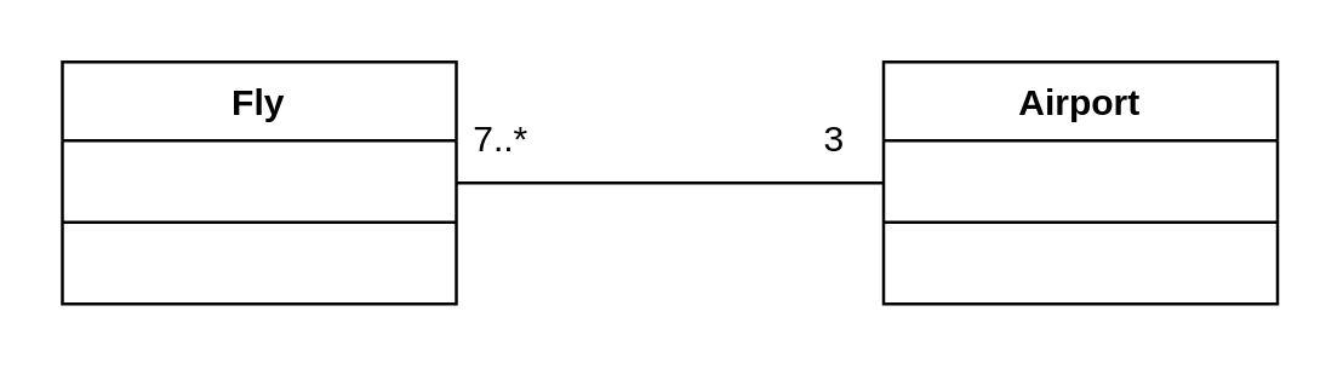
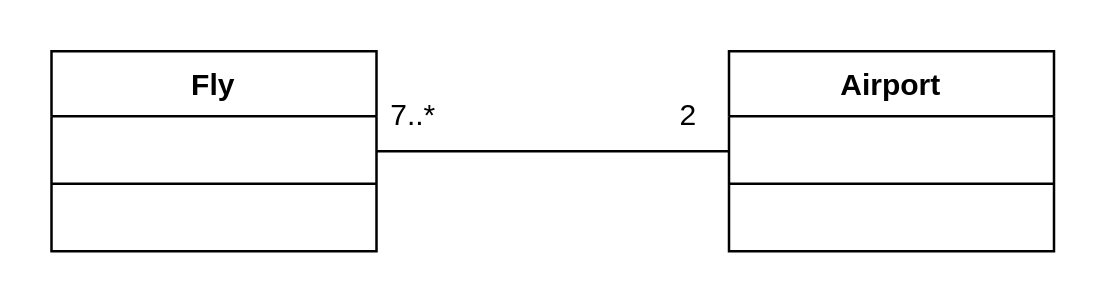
- <mxCell id="7" value="3" style="text;html=1;align=center;verticalAlign=middle;whiteSpace=wrap;rounded=0;" vertex="1" parent="1"><mxGeometry x="260" y="41" width="30" height="10" as="geometry" /></mxCell>
+ <mxCell id="7" value="2" style="text;html=1;align=center;verticalAlign=middle;whiteSpace=wrap;rounded=0;" vertex="1" parent="1"><mxGeometry x="260" y="41" width="30" height="10" as="geometry" /></mxCell>
